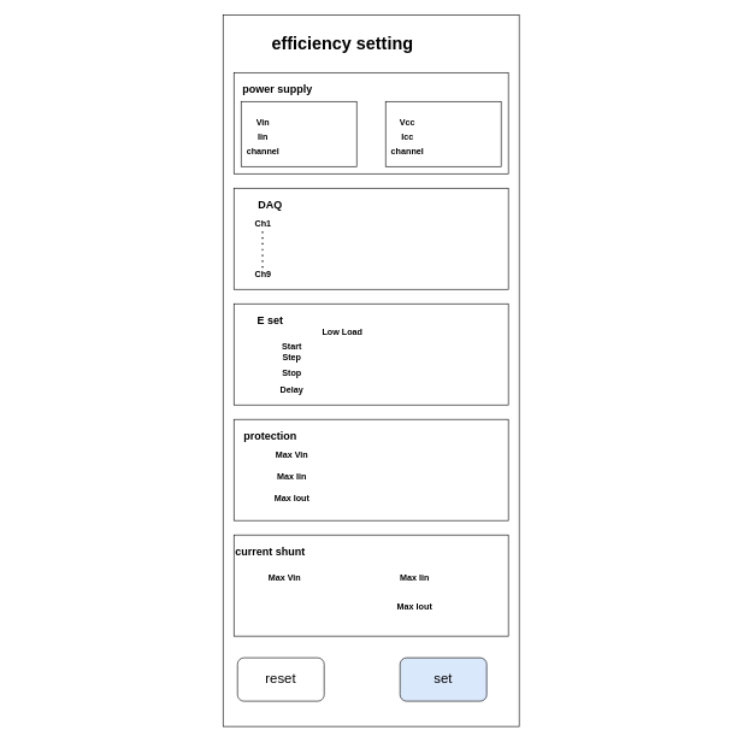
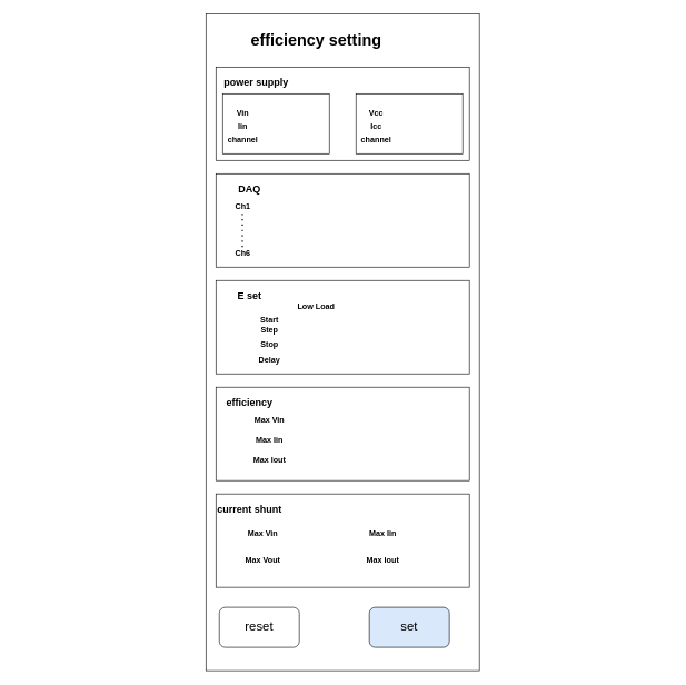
- <mxCell id="26" value="&lt;font style=&quot;font-size: 12px;&quot;&gt;Ch9&lt;/font&gt;" style="text;strokeColor=none;fillColor=none;html=1;fontSize=24;fontStyle=1;verticalAlign=middle;align=center;" parent="2" vertex="1"><mxGeometry x="25.0" y="340" width="60" height="30" as="geometry" /></mxCell>
+ <mxCell id="26" value="&lt;font style=&quot;font-size: 12px;&quot;&gt;Ch6&lt;/font&gt;" style="text;strokeColor=none;fillColor=none;html=1;fontSize=24;fontStyle=1;verticalAlign=middle;align=center;" parent="2" vertex="1"><mxGeometry x="25.0" y="340" width="60" height="30" as="geometry" /></mxCell>
- <mxCell id="14" value="&lt;font style=&quot;font-size: 15px;&quot;&gt;protection&lt;/font&gt;" style="text;strokeColor=none;fillColor=none;html=1;fontSize=24;fontStyle=1;verticalAlign=middle;align=center;" parent="2" vertex="1"><mxGeometry x="15.0" y="560" width="100" height="40" as="geometry" /></mxCell>
+ <mxCell id="14" value="&lt;font style=&quot;font-size: 15px;&quot;&gt;efficiency&lt;/font&gt;" style="text;strokeColor=none;fillColor=none;html=1;fontSize=24;fontStyle=1;verticalAlign=middle;align=center;" parent="2" vertex="1"><mxGeometry x="15.0" y="560" width="100" height="40" as="geometry" /></mxCell>
+ <mxCell id="37" value="&lt;font style=&quot;font-size: 12px;&quot;&gt;Max Vout&lt;/font&gt;" style="text;strokeColor=none;fillColor=none;html=1;fontSize=24;fontStyle=1;verticalAlign=middle;align=center;" parent="2" vertex="1"><mxGeometry x="55.0" y="800" width="60" height="30" as="geometry" /></mxCell>
